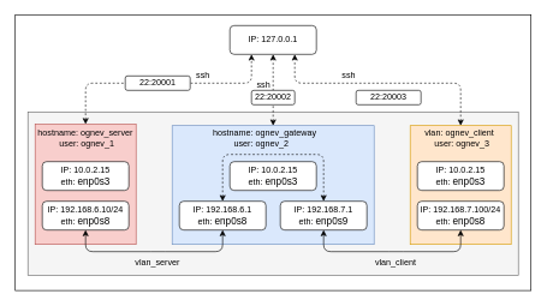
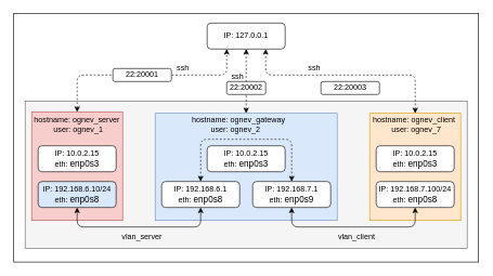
- <mxCell id="29" value="vlan: ognev_client" style="text;html=1;strokeColor=none;fillColor=none;align=center;verticalAlign=middle;whiteSpace=wrap;rounded=0;" parent="1" vertex="1"><mxGeometry x="570" y="170" width="133" height="30" as="geometry" /></mxCell>
+ <mxCell id="29" value="hostname: ognev_client" style="text;html=1;strokeColor=none;fillColor=none;align=center;verticalAlign=middle;whiteSpace=wrap;rounded=0;" parent="1" vertex="1"><mxGeometry x="570" y="170" width="133" height="30" as="geometry" /></mxCell>
- <mxCell id="30" value="user: ognev_3" style="text;html=1;strokeColor=none;fillColor=none;align=center;verticalAlign=middle;whiteSpace=wrap;rounded=0;" parent="1" vertex="1"><mxGeometry x="599" y="184.5" width="82" height="30" as="geometry" /></mxCell>
+ <mxCell id="30" value="user: ognev_7" style="text;html=1;strokeColor=none;fillColor=none;align=center;verticalAlign=middle;whiteSpace=wrap;rounded=0;" parent="1" vertex="1"><mxGeometry x="599" y="184.5" width="82" height="30" as="geometry" /></mxCell>
- <mxCell id="7" value="IP: 192.168.6.10/24&lt;br&gt;eth:&amp;nbsp;&lt;span style=&quot;font-family: , , &amp;#34;sf mono&amp;#34; , &amp;#34;menlo&amp;#34; , &amp;#34;consolas&amp;#34; , &amp;#34;liberation mono&amp;#34; , monospace ; font-size: 13.6px&quot;&gt;enp0s8&lt;/span&gt;" style="rounded=1;whiteSpace=wrap;html=1;" parent="1" vertex="1"><mxGeometry x="58" y="279" width="120" height="40" as="geometry" /></mxCell>
+ <mxCell id="7" value="IP: 192.168.6.10/24&lt;br&gt;eth:&amp;nbsp;&lt;span style=&quot;font-family: , , &amp;#34;sf mono&amp;#34; , &amp;#34;menlo&amp;#34; , &amp;#34;consolas&amp;#34; , &amp;#34;liberation mono&amp;#34; , monospace ; font-size: 13.6px&quot;&gt;enp0s8&lt;/span&gt;" style="rounded=1;whiteSpace=wrap;html=1;fillColor=#dae8fc;" parent="1" vertex="1"><mxGeometry x="58" y="279" width="120" height="40" as="geometry" /></mxCell>
